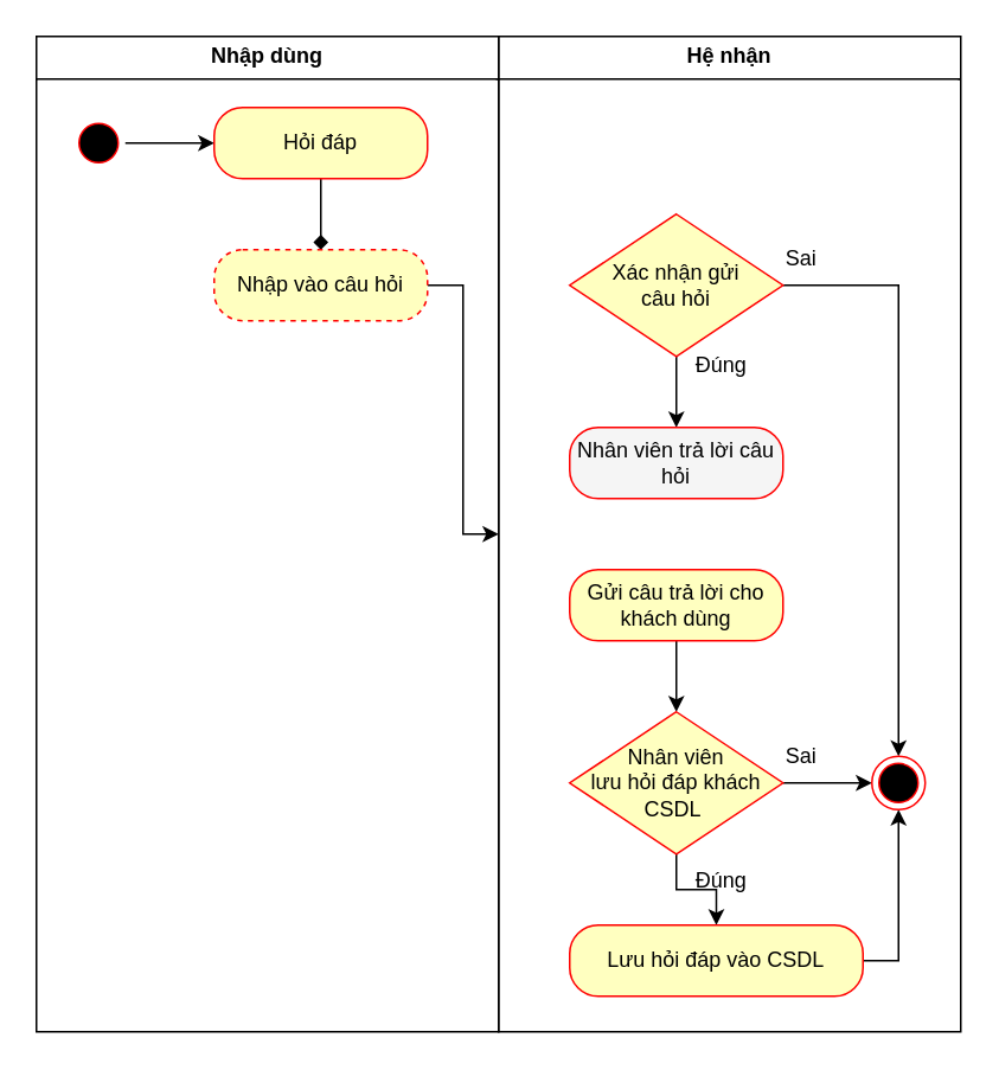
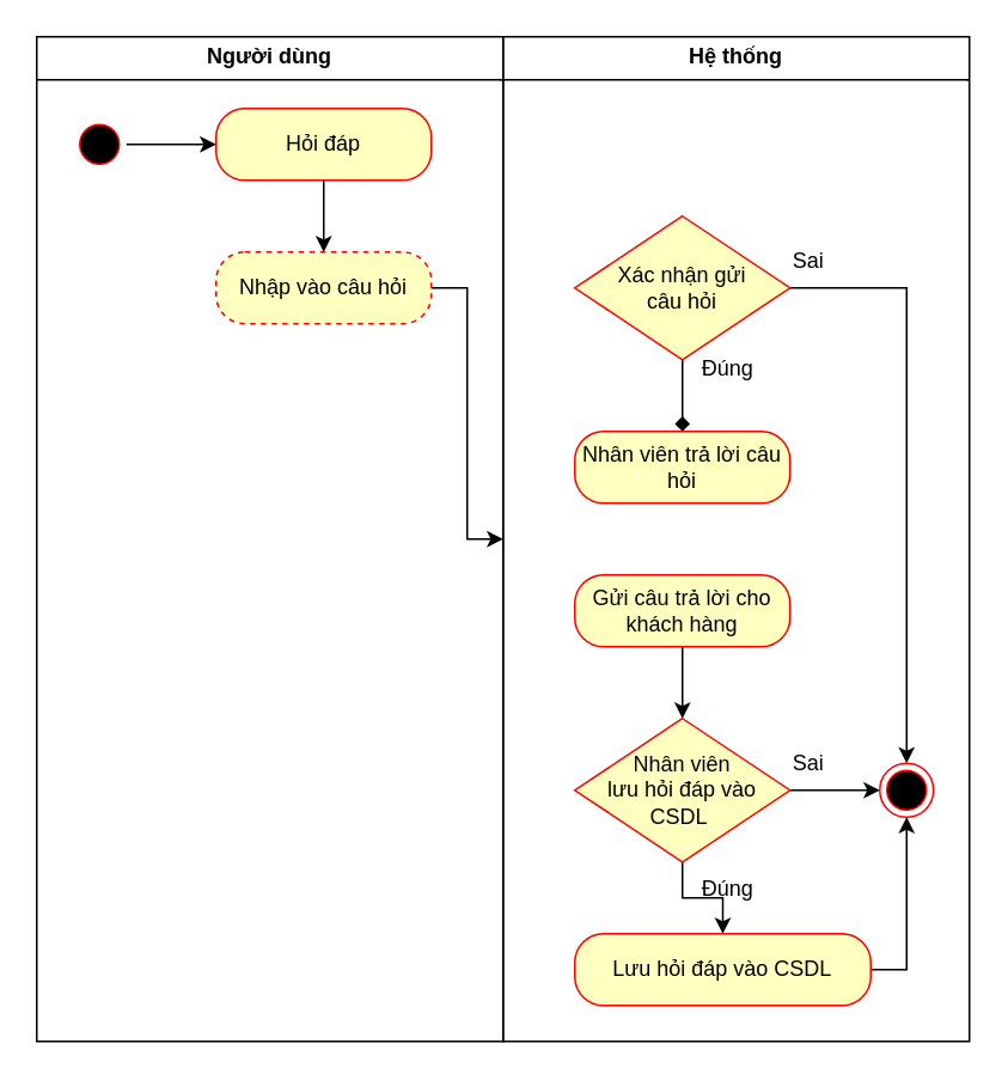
- <mxCell id="3" value="&lt;p style=&quot;margin:0px;margin-top:4px;text-align:center;&quot;&gt;&lt;b&gt;Nhập dùng&lt;/b&gt;&lt;/p&gt;&lt;hr size=&quot;1&quot; style=&quot;border-style:solid;&quot;&gt;&lt;div style=&quot;height:2px;&quot;&gt;&lt;/div&gt;" style="verticalAlign=top;align=left;overflow=fill;html=1;whiteSpace=wrap;" vertex="1" parent="1"><mxGeometry width="260" height="560" as="geometry" x="20" y="20" /></mxCell>
+ <mxCell id="3" value="&lt;p style=&quot;margin:0px;margin-top:4px;text-align:center;&quot;&gt;&lt;b&gt;Người dùng&lt;/b&gt;&lt;/p&gt;&lt;hr size=&quot;1&quot; style=&quot;border-style:solid;&quot;&gt;&lt;div style=&quot;height:2px;&quot;&gt;&lt;/div&gt;" style="verticalAlign=top;align=left;overflow=fill;html=1;whiteSpace=wrap;" vertex="1" parent="1"><mxGeometry width="260" height="560" as="geometry" x="20" y="20" /></mxCell>
- <mxCell id="2" value="&lt;p style=&quot;margin:0px;margin-top:4px;text-align:center;&quot;&gt;&lt;b&gt;Hệ nhận&lt;/b&gt;&lt;/p&gt;&lt;hr size=&quot;1&quot; style=&quot;border-style:solid;&quot;&gt;&lt;div style=&quot;height:2px;&quot;&gt;&lt;/div&gt;" style="verticalAlign=top;align=left;overflow=fill;html=1;whiteSpace=wrap;" vertex="1" parent="1"><mxGeometry x="280" width="260" height="560" as="geometry" y="20" /></mxCell>
+ <mxCell id="2" value="&lt;p style=&quot;margin:0px;margin-top:4px;text-align:center;&quot;&gt;&lt;b&gt;Hệ thống&lt;/b&gt;&lt;/p&gt;&lt;hr size=&quot;1&quot; style=&quot;border-style:solid;&quot;&gt;&lt;div style=&quot;height:2px;&quot;&gt;&lt;/div&gt;" style="verticalAlign=top;align=left;overflow=fill;html=1;whiteSpace=wrap;" vertex="1" parent="1"><mxGeometry x="280" width="260" height="560" as="geometry" y="20" /></mxCell>
- <mxCell id="6" value="" style="edgeStyle=orthogonalEdgeStyle;rounded=0;orthogonalLoop=1;jettySize=auto;html=1;endArrow=diamond;" edge="1" parent="1" source="7" target="9"><mxGeometry relative="1" as="geometry" /></mxCell>
+ <mxCell id="6" value="" style="edgeStyle=orthogonalEdgeStyle;rounded=0;orthogonalLoop=1;jettySize=auto;html=1;" edge="1" parent="1" source="7" target="9"><mxGeometry relative="1" as="geometry" /></mxCell>
- <mxCell id="10" value="" style="edgeStyle=orthogonalEdgeStyle;rounded=0;orthogonalLoop=1;jettySize=auto;html=1;" edge="1" parent="1" source="12" target="13"><mxGeometry relative="1" as="geometry" /></mxCell>
+ <mxCell id="10" value="" style="edgeStyle=orthogonalEdgeStyle;rounded=0;orthogonalLoop=1;jettySize=auto;html=1;endArrow=diamond;" edge="1" parent="1" source="12" target="13"><mxGeometry relative="1" as="geometry" /></mxCell>
- <mxCell id="13" value="Nhân viên trả lời câu hỏi" style="rounded=1;whiteSpace=wrap;html=1;arcSize=40;fontColor=#000000;fillColor=#f5f5f5;strokeColor=#ff0000;" vertex="1" parent="1"><mxGeometry x="320" y="240" width="120" height="40" as="geometry" /></mxCell>
+ <mxCell id="13" value="Nhân viên trả lời câu hỏi" style="rounded=1;whiteSpace=wrap;html=1;arcSize=40;fontColor=#000000;fillColor=#ffffc0;strokeColor=#ff0000;" vertex="1" parent="1"><mxGeometry x="320" y="240" width="120" height="40" as="geometry" /></mxCell>
- <mxCell id="15" value="Gửi câu trả lời cho khách dùng" style="rounded=1;whiteSpace=wrap;html=1;arcSize=40;fontColor=#000000;fillColor=#ffffc0;strokeColor=#ff0000;" vertex="1" parent="1"><mxGeometry x="320" y="320" width="120" height="40" as="geometry" /></mxCell>
+ <mxCell id="15" value="Gửi câu trả lời cho khách hàng" style="rounded=1;whiteSpace=wrap;html=1;arcSize=40;fontColor=#000000;fillColor=#ffffc0;strokeColor=#ff0000;" vertex="1" parent="1"><mxGeometry x="320" y="320" width="120" height="40" as="geometry" /></mxCell>
- <mxCell id="18" value="Nhân viên&lt;div&gt;lưu hỏi đáp khách&lt;br&gt;CSDL&amp;nbsp;&lt;/div&gt;" style="rhombus;whiteSpace=wrap;html=1;fontColor=#000000;fillColor=#ffffc0;strokeColor=#ff0000;" vertex="1" parent="1"><mxGeometry x="320" y="400" width="120" height="80" as="geometry" /></mxCell>
+ <mxCell id="18" value="Nhân viên&lt;div&gt;lưu hỏi đáp vào&lt;br&gt;CSDL&amp;nbsp;&lt;/div&gt;" style="rhombus;whiteSpace=wrap;html=1;fontColor=#000000;fillColor=#ffffc0;strokeColor=#ff0000;" vertex="1" parent="1"><mxGeometry x="320" y="400" width="120" height="80" as="geometry" /></mxCell>
